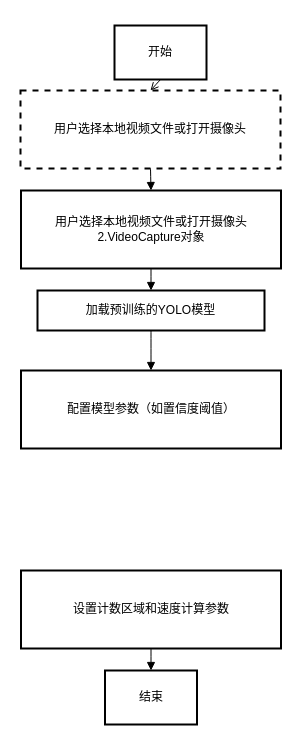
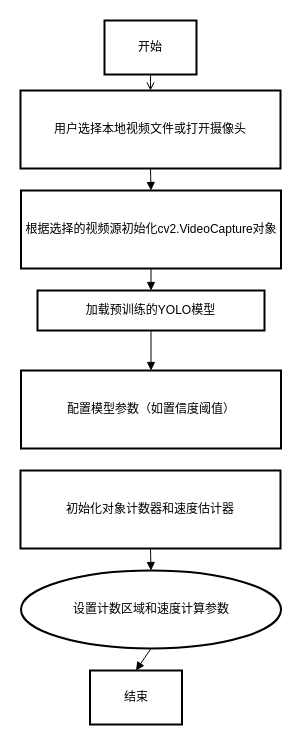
- <mxCell id="2" value="开始" style="whiteSpace=wrap;strokeWidth=2;" vertex="1" parent="1"><mxGeometry x="114" y="25" width="92" height="54" as="geometry" /></mxCell>
+ <mxCell id="2" value="开始" style="whiteSpace=wrap;strokeWidth=2;" vertex="1" parent="1"><mxGeometry x="104" y="20" width="92" height="54" as="geometry" /></mxCell>
- <mxCell id="3" value="用户选择本地视频文件或打开摄像头" style="whiteSpace=wrap;strokeWidth=2;dashed=1;" vertex="1" parent="1"><mxGeometry x="20" y="90" width="260" height="78" as="geometry" /></mxCell>
+ <mxCell id="3" value="用户选择本地视频文件或打开摄像头" style="whiteSpace=wrap;strokeWidth=2;" vertex="1" parent="1"><mxGeometry x="20" y="90" width="260" height="78" as="geometry" /></mxCell>
- <mxCell id="4" value="用户选择本地视频文件或打开摄像头2.VideoCapture对象" style="whiteSpace=wrap;strokeWidth=2;" vertex="1" parent="1"><mxGeometry x="20.5" y="190" width="260" height="78" as="geometry" /></mxCell>
+ <mxCell id="4" value="根据选择的视频源初始化cv2.VideoCapture对象" style="whiteSpace=wrap;strokeWidth=2;" vertex="1" parent="1"><mxGeometry x="20.5" y="190" width="260" height="78" as="geometry" /></mxCell>
+ <mxCell id="7" value="初始化对象计数器和速度估计器" style="whiteSpace=wrap;strokeWidth=2;" vertex="1" parent="1"><mxGeometry x="20" y="470" width="260" height="78" as="geometry" /></mxCell>
+ <mxCell id="14" value="" style="curved=1;startArrow=none;endArrow=block;exitX=0.5;exitY=1;entryX=0.5;entryY=0;rounded=0;" edge="1" parent="1" source="7" target="8"><mxGeometry relative="1" as="geometry"><Array as="points" /></mxGeometry></mxCell>
- <mxCell id="8" value="设置计数区域和速度计算参数" style="whiteSpace=wrap;strokeWidth=2;" vertex="1" parent="1"><mxGeometry x="20.5" y="570" width="260" height="78" as="geometry" /></mxCell>
+ <mxCell id="8" value="设置计数区域和速度计算参数" style="ellipse;whiteSpace=wrap;strokeWidth=2;" vertex="1" parent="1"><mxGeometry x="20.5" y="570" width="260" height="78" as="geometry" /></mxCell>
- <mxCell id="9" value="结束" style="whiteSpace=wrap;strokeWidth=2;" vertex="1" parent="1"><mxGeometry x="104.5" y="670" width="92" height="54" as="geometry" /></mxCell>
+ <mxCell id="9" value="结束" style="whiteSpace=wrap;strokeWidth=2;" vertex="1" parent="1"><mxGeometry x="89.5" y="670" width="92" height="54" as="geometry" /></mxCell>
